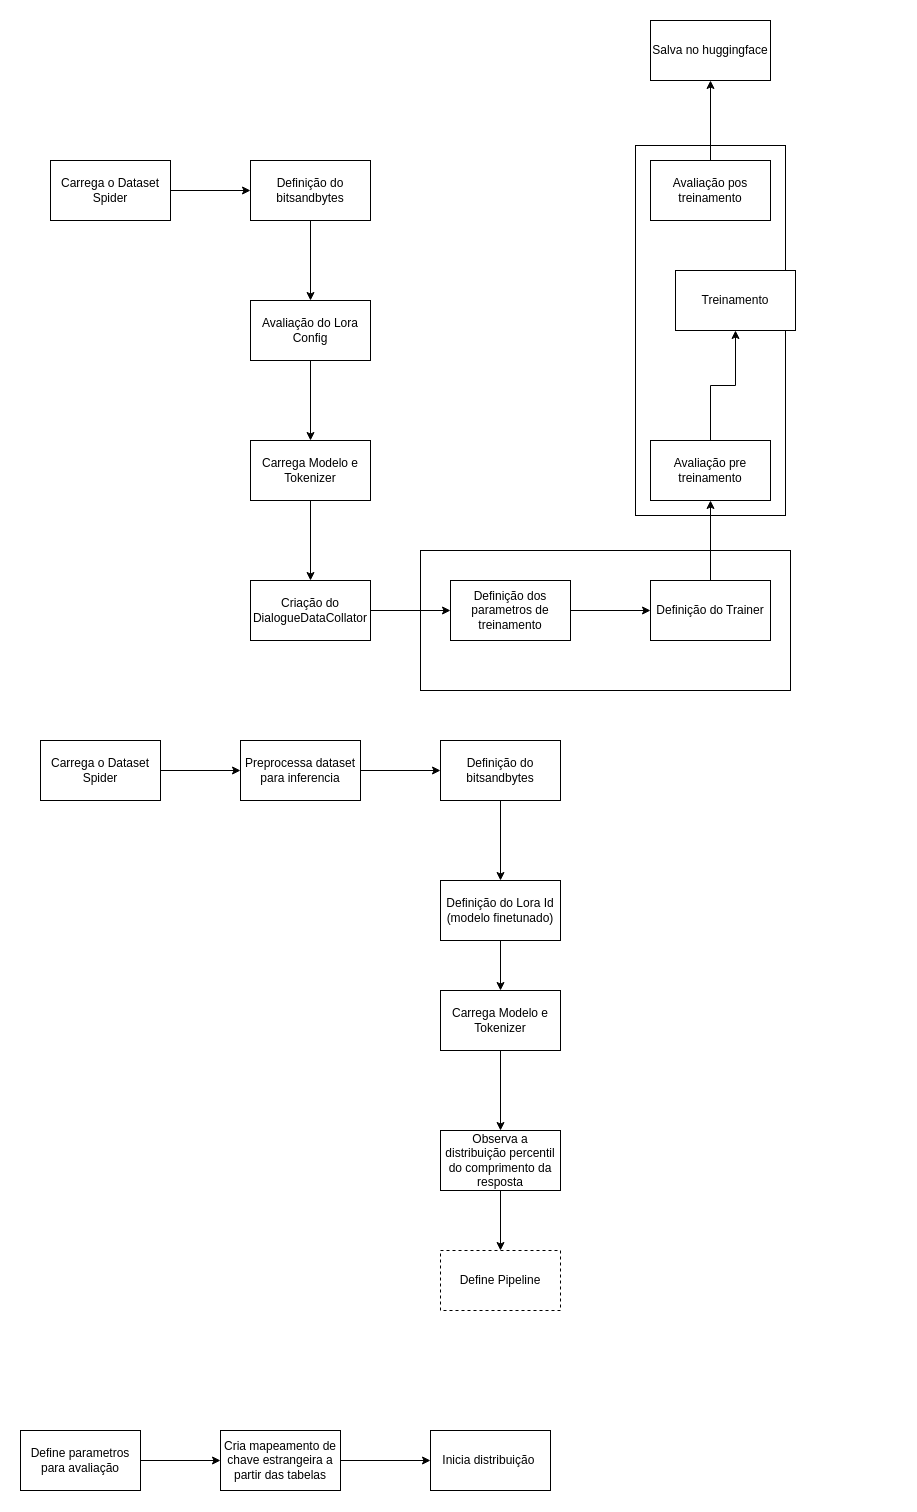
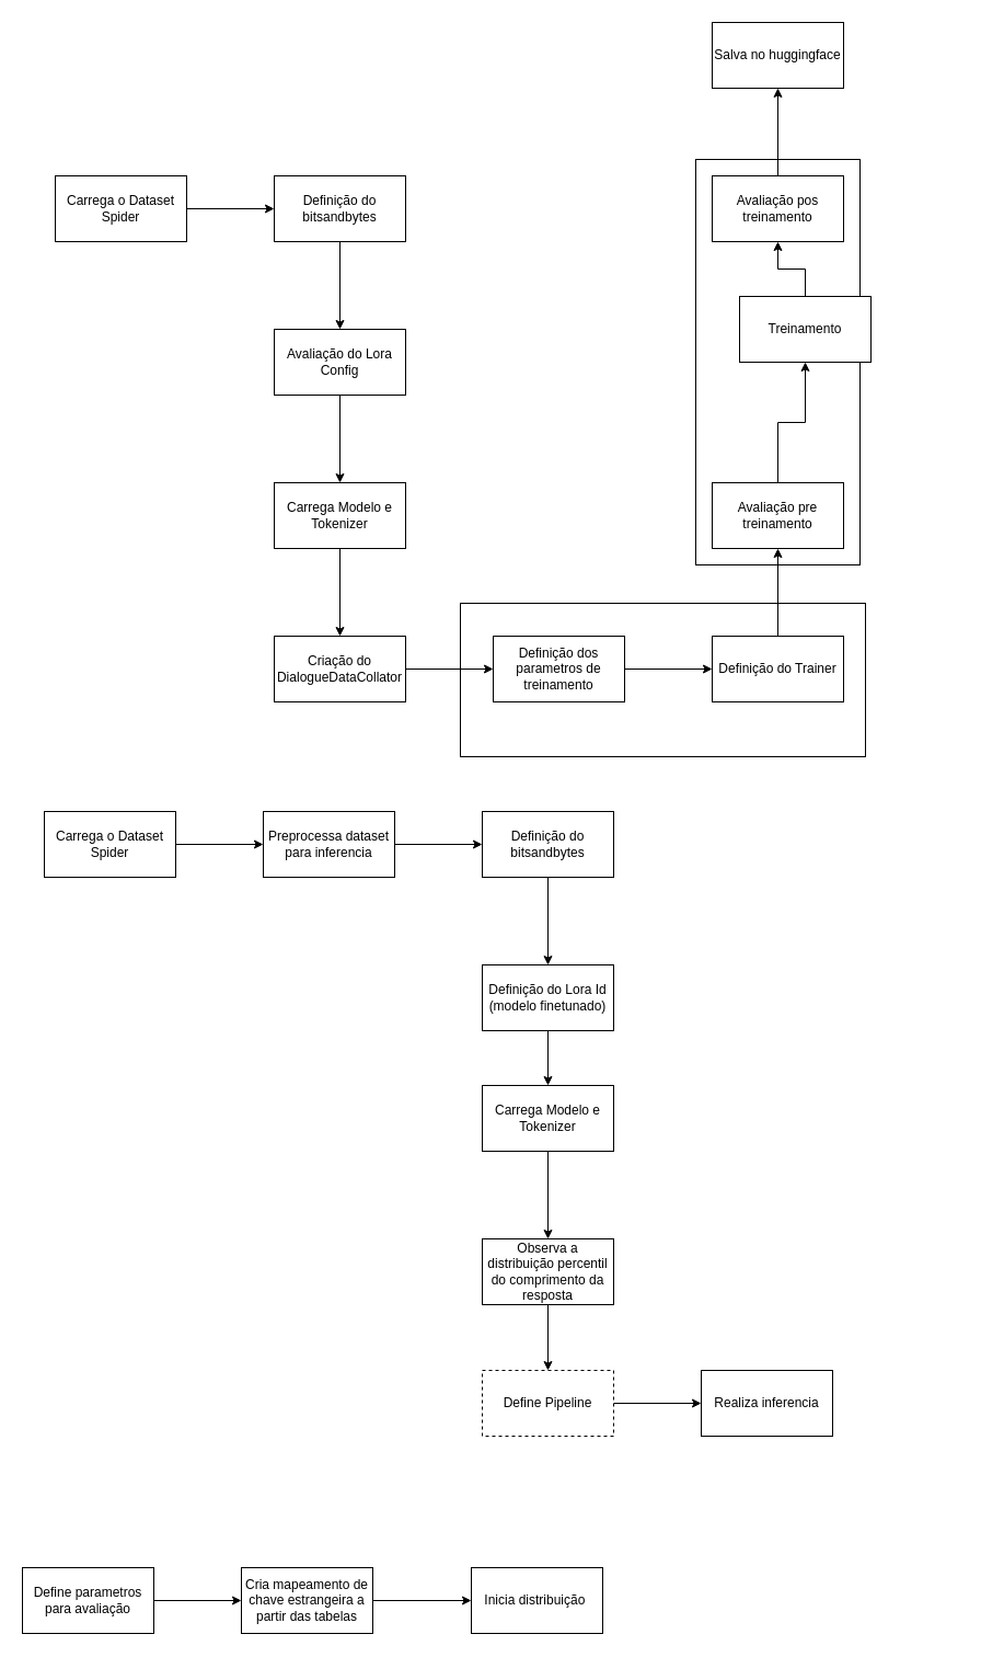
+ <mxCell id="20" value="" style="edgeStyle=orthogonalEdgeStyle;rounded=0;orthogonalLoop=1;jettySize=auto;html=1;" edge="1" parent="1" source="21" target="23"><mxGeometry relative="1" as="geometry" /></mxCell>
+ <mxCell id="37" value="" style="edgeStyle=orthogonalEdgeStyle;rounded=0;orthogonalLoop=1;jettySize=auto;html=1;" edge="1" parent="1" source="38" target="39"><mxGeometry relative="1" as="geometry" /></mxCell>
+ <mxCell id="39" value="Realiza inferencia" style="whiteSpace=wrap;html=1;" vertex="1" parent="1"><mxGeometry x="640" y="1250" width="120" height="60" as="geometry" /></mxCell>
